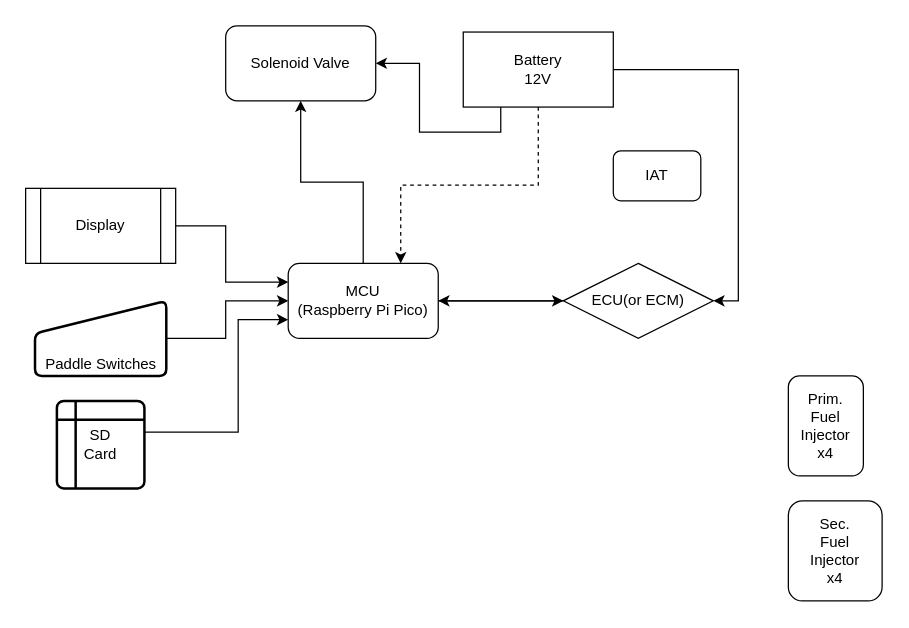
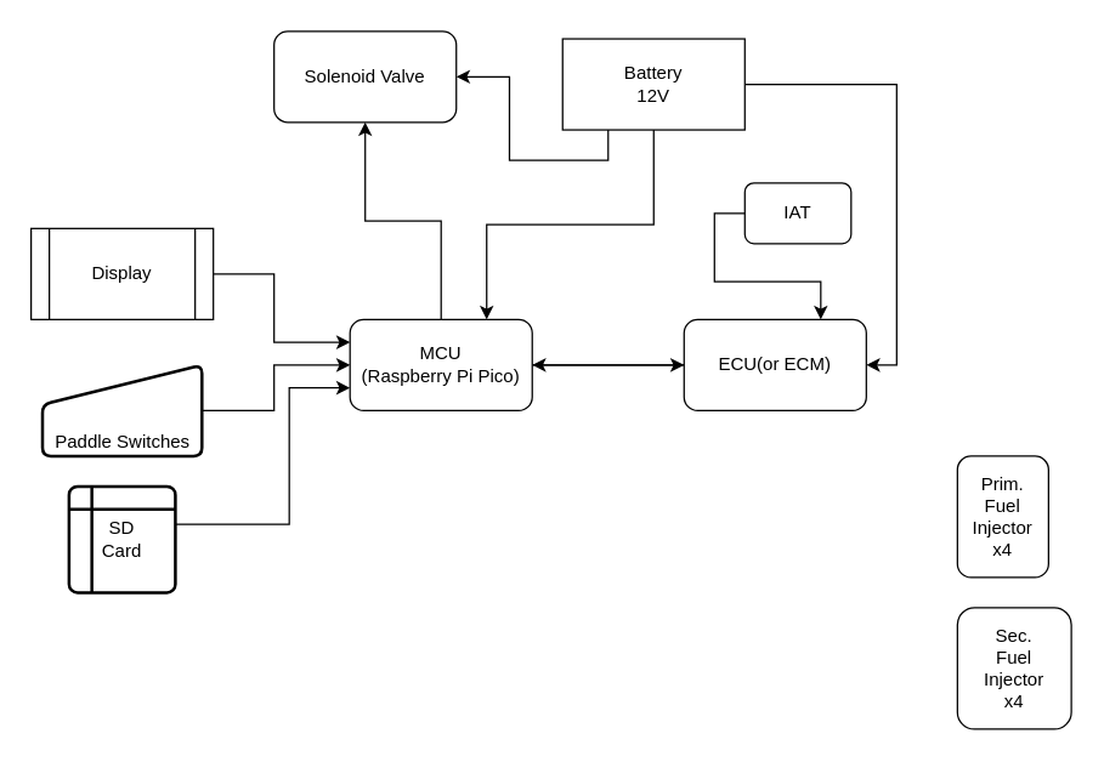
- <mxCell id="8" style="edgeStyle=orthogonalEdgeStyle;rounded=0;orthogonalLoop=1;jettySize=auto;html=1;exitX=0.5;exitY=1;exitDx=0;exitDy=0;entryX=0.75;entryY=0;entryDx=0;entryDy=0;dashed=1;" edge="1" parent="1" source="10" target="6"><mxGeometry relative="1" as="geometry" /></mxCell>
+ <mxCell id="8" style="edgeStyle=orthogonalEdgeStyle;rounded=0;orthogonalLoop=1;jettySize=auto;html=1;exitX=0.5;exitY=1;exitDx=0;exitDy=0;entryX=0.75;entryY=0;entryDx=0;entryDy=0;" edge="1" parent="1" source="10" target="6"><mxGeometry relative="1" as="geometry" /></mxCell>
+ <mxCell id="17" style="edgeStyle=orthogonalEdgeStyle;rounded=0;orthogonalLoop=1;jettySize=auto;html=1;exitX=0;exitY=0.5;exitDx=0;exitDy=0;entryX=0.75;entryY=0;entryDx=0;entryDy=0;" edge="1" parent="1" source="18" target="3"><mxGeometry relative="1" as="geometry" /></mxCell>
- <mxCell id="3" value="ECU(or ECM)" style="rhombus;whiteSpace=wrap;html=1;" vertex="1" parent="1"><mxGeometry x="450" y="210" width="120" height="60" as="geometry" /></mxCell>
+ <mxCell id="3" value="ECU(or ECM)" style="rounded=1;whiteSpace=wrap;html=1;" vertex="1" parent="1"><mxGeometry x="450" y="210" width="120" height="60" as="geometry" /></mxCell>
